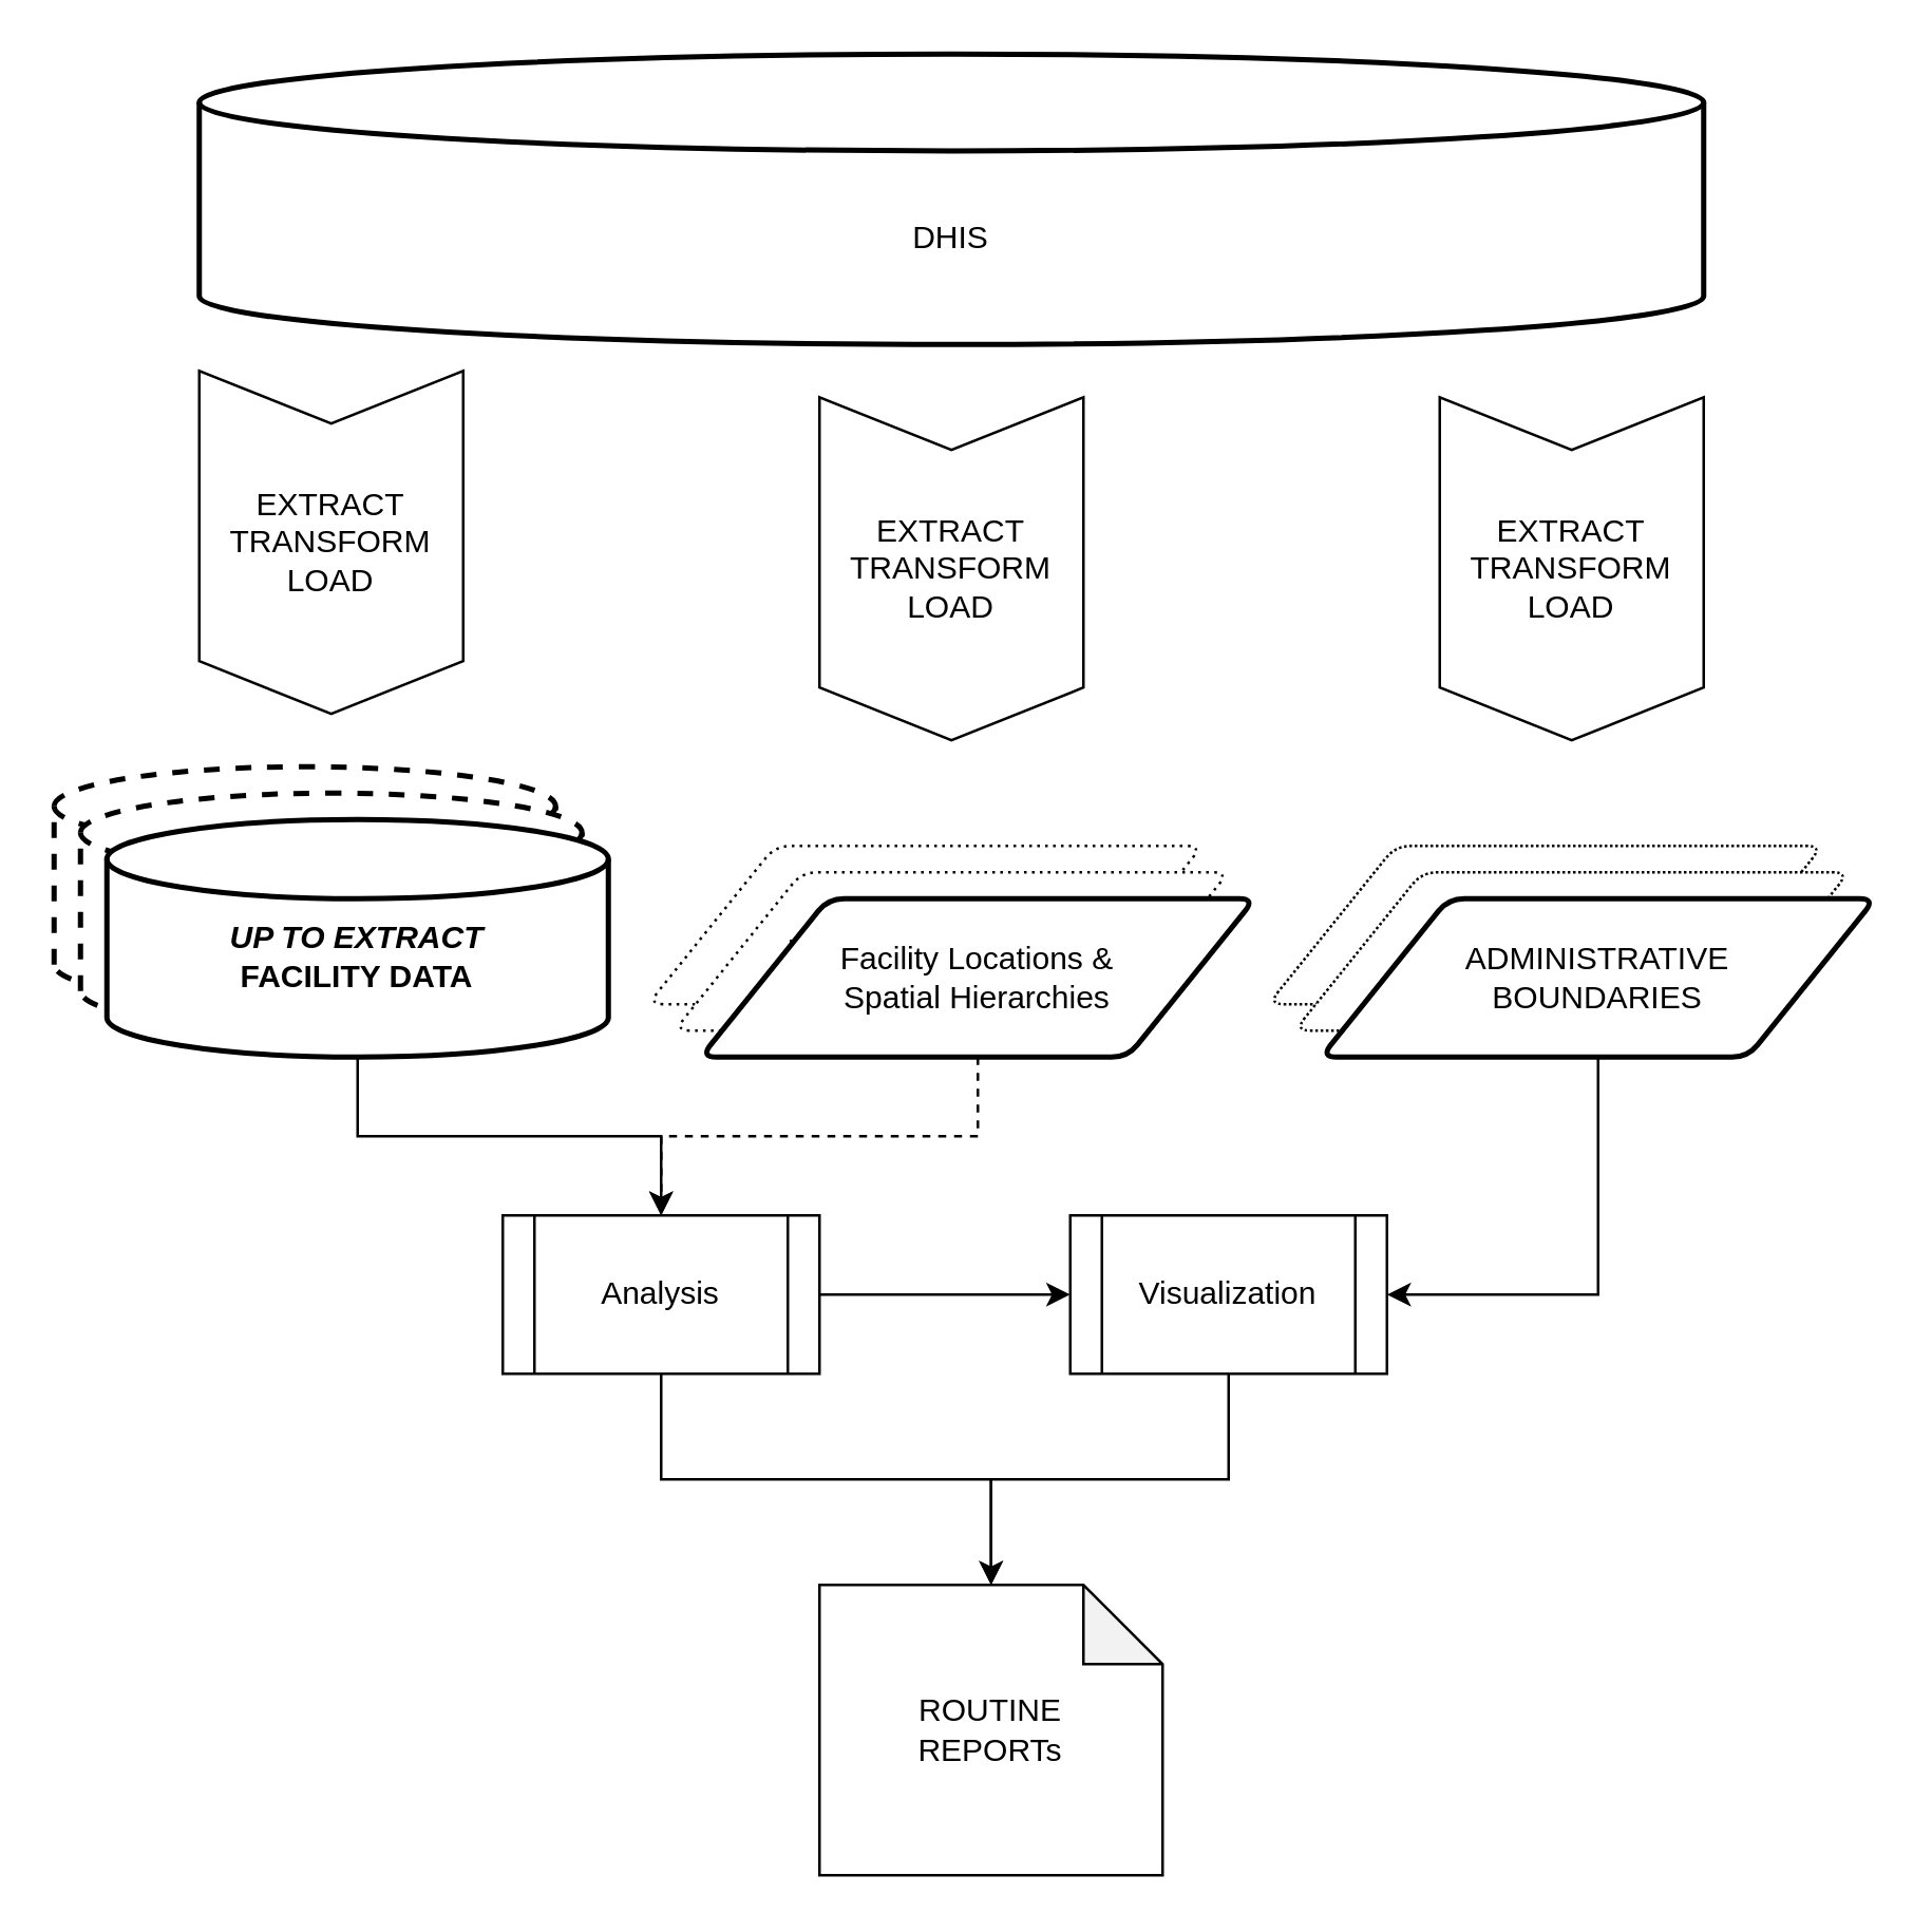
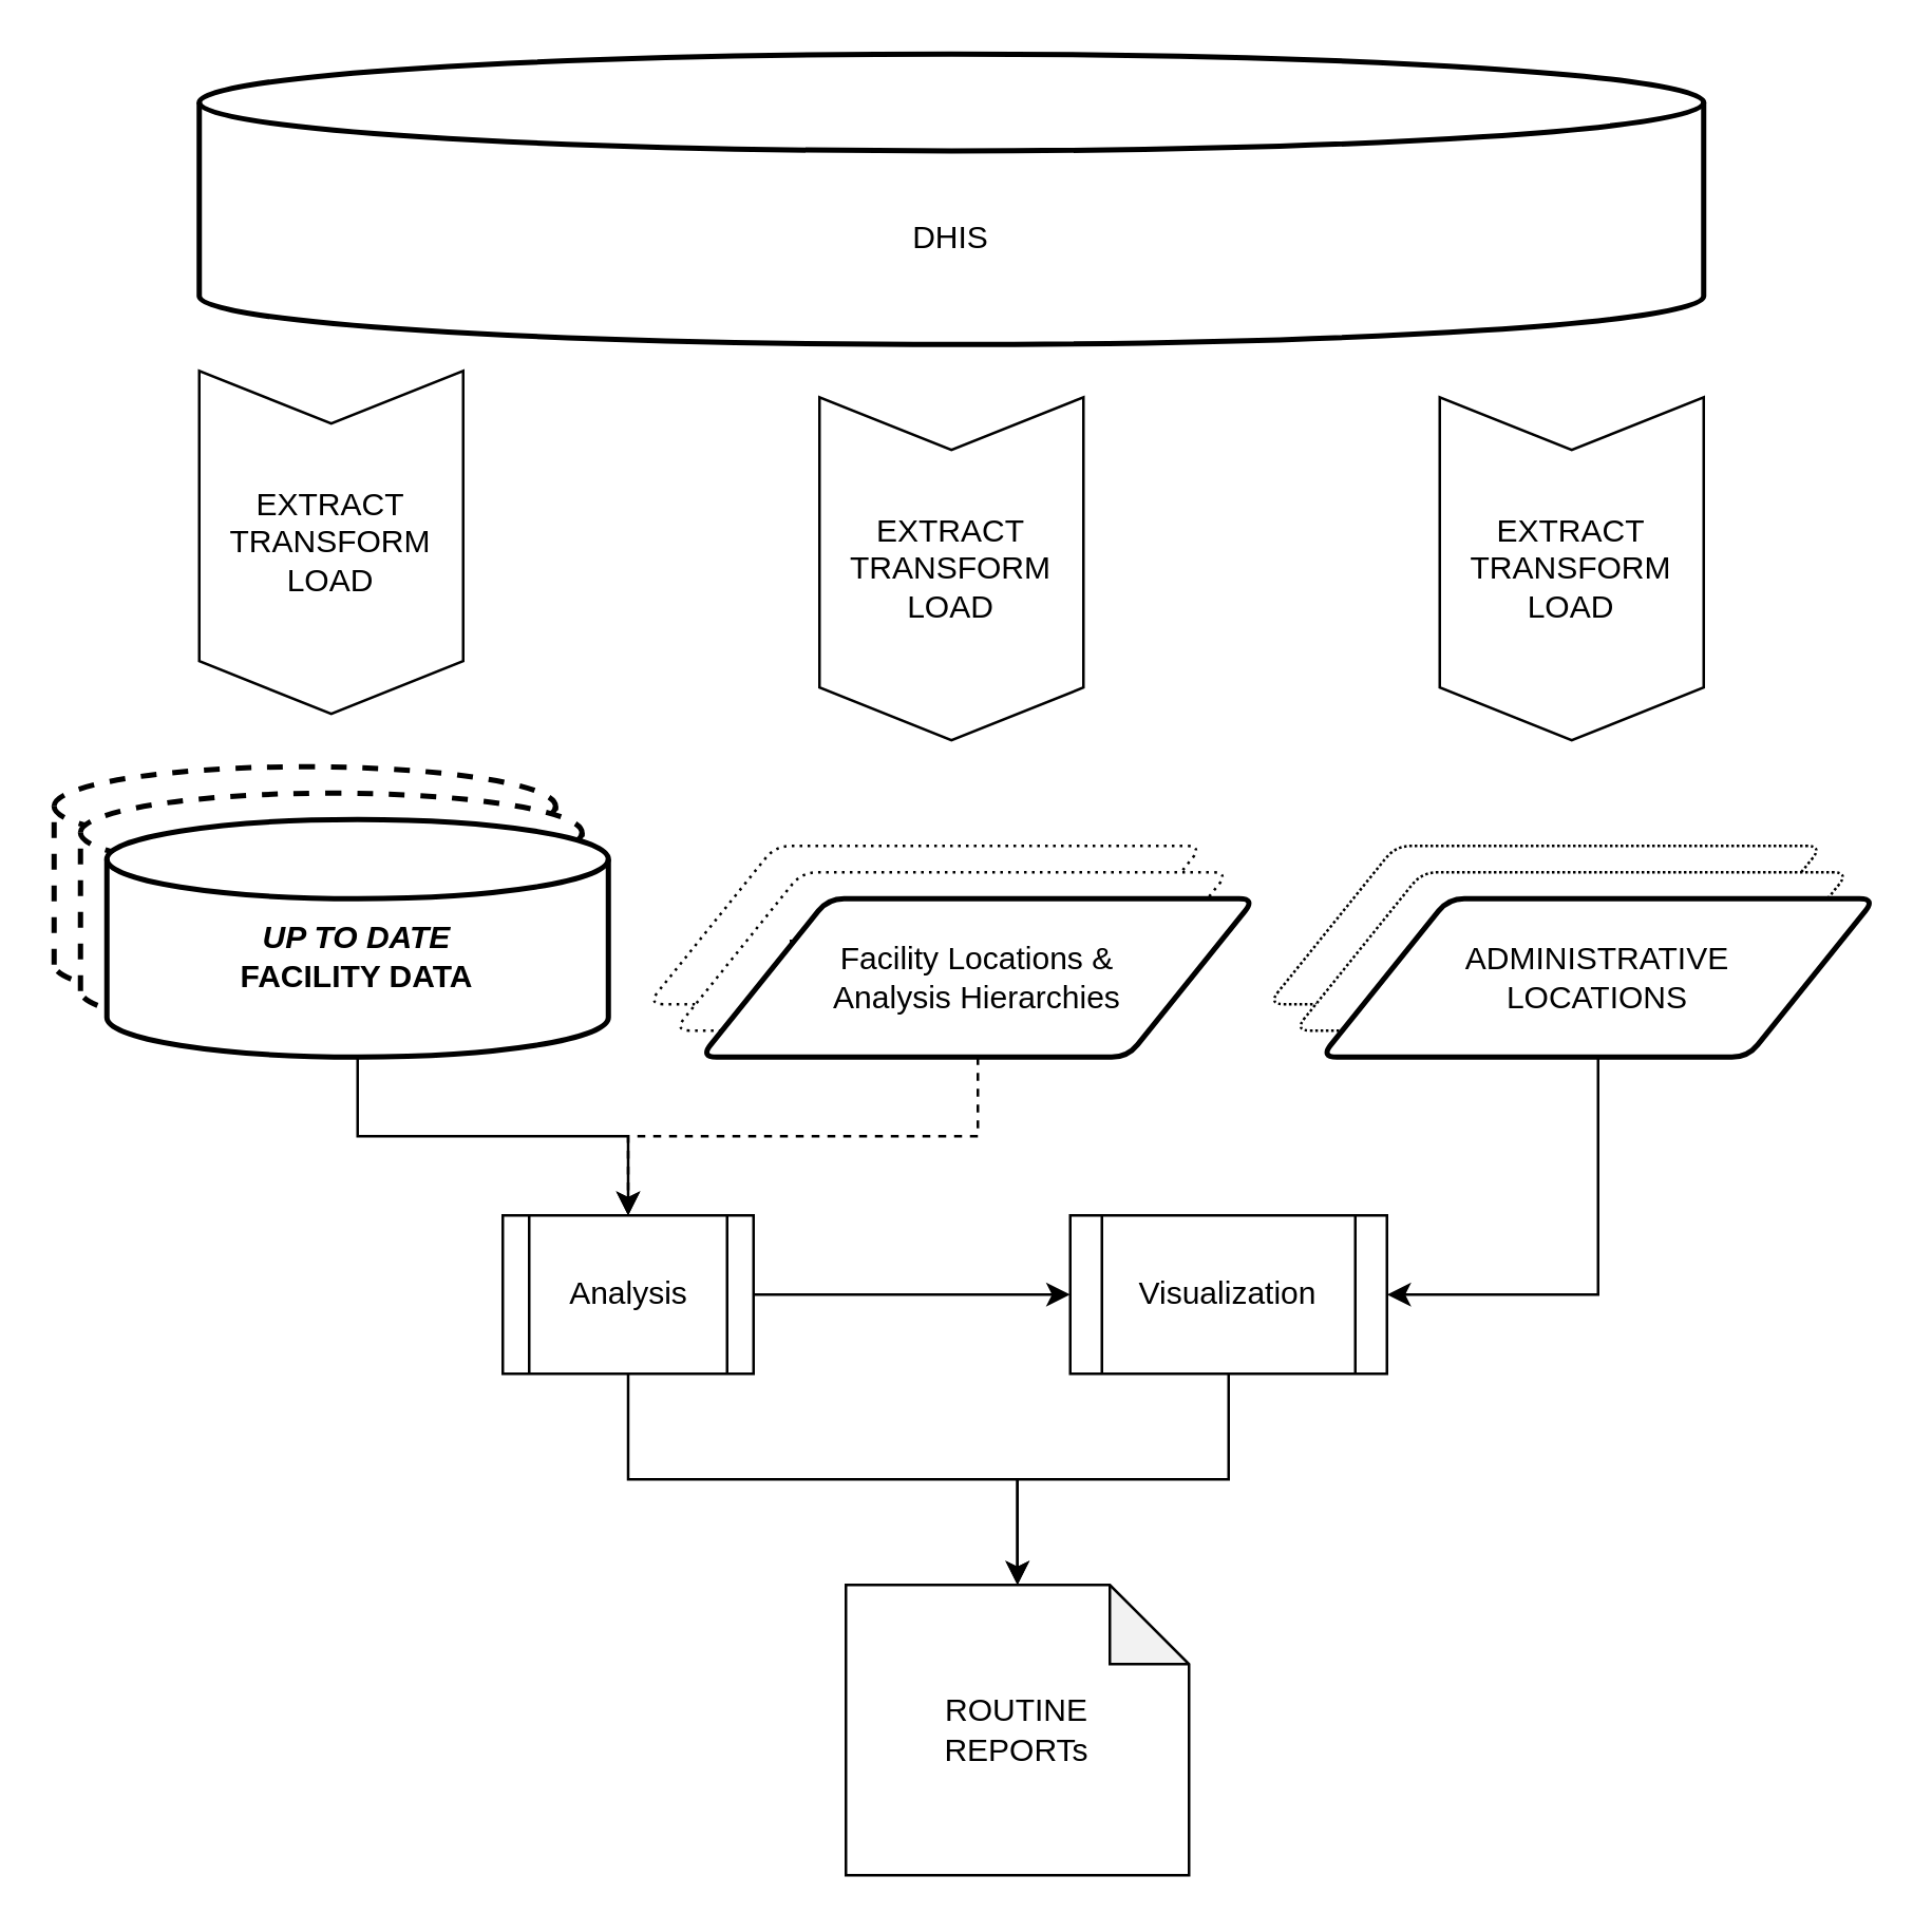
- <mxCell id="21" value="&lt;div&gt;&lt;b&gt;&lt;br&gt;&lt;/b&gt;&lt;/div&gt;&lt;b&gt;&lt;i&gt;UP TO EXTRACT&lt;/i&gt;&lt;/b&gt;&lt;div&gt;&lt;b&gt;FACILITY DATA&lt;/b&gt;&lt;/div&gt;" style="strokeWidth=2;html=1;shape=mxgraph.flowchart.database;whiteSpace=wrap;spacing=4;" parent="18" vertex="1"><mxGeometry x="20" y="20" width="190" height="90" as="geometry" /></mxCell>
+ <mxCell id="21" value="&lt;div&gt;&lt;b&gt;&lt;br&gt;&lt;/b&gt;&lt;/div&gt;&lt;b&gt;&lt;i&gt;UP TO DATE&lt;/i&gt;&lt;/b&gt;&lt;div&gt;&lt;b&gt;FACILITY DATA&lt;/b&gt;&lt;/div&gt;" style="strokeWidth=2;html=1;shape=mxgraph.flowchart.database;whiteSpace=wrap;spacing=4;" parent="18" vertex="1"><mxGeometry x="20" y="20" width="190" height="90" as="geometry" /></mxCell>
- <mxCell id="13" value="&lt;div&gt;Facility Locations &amp;amp;&lt;/div&gt;Spatial Hierarchies" style="shape=parallelogram;html=1;strokeWidth=2;perimeter=parallelogramPerimeter;whiteSpace=wrap;rounded=1;arcSize=12;size=0.23;" parent="10" vertex="1"><mxGeometry x="20" y="20" width="210" height="60" as="geometry" /></mxCell>
+ <mxCell id="13" value="&lt;div&gt;Facility Locations &amp;amp;&lt;/div&gt;Analysis Hierarchies" style="shape=parallelogram;html=1;strokeWidth=2;perimeter=parallelogramPerimeter;whiteSpace=wrap;rounded=1;arcSize=12;size=0.23;" parent="10" vertex="1"><mxGeometry x="20" y="20" width="210" height="60" as="geometry" /></mxCell>
- <mxCell id="17" value="ADMINISTRATIVE&lt;div&gt;BOUNDARIES&lt;/div&gt;" style="shape=parallelogram;html=1;strokeWidth=2;perimeter=parallelogramPerimeter;whiteSpace=wrap;rounded=1;arcSize=12;size=0.23;" parent="14" vertex="1"><mxGeometry x="20" y="20" width="210" height="60" as="geometry" /></mxCell>
+ <mxCell id="17" value="ADMINISTRATIVE&lt;div&gt;LOCATIONS&lt;/div&gt;" style="shape=parallelogram;html=1;strokeWidth=2;perimeter=parallelogramPerimeter;whiteSpace=wrap;rounded=1;arcSize=12;size=0.23;" parent="14" vertex="1"><mxGeometry x="20" y="20" width="210" height="60" as="geometry" /></mxCell>
- <mxCell id="5" value="&lt;div&gt;&lt;span style=&quot;background-color: initial;&quot;&gt;Analysis&lt;/span&gt;&lt;br&gt;&lt;/div&gt;" style="shape=process;whiteSpace=wrap;html=1;backgroundOutline=1;" parent="1" vertex="1"><mxGeometry x="190" y="460" width="120" height="60" as="geometry" /></mxCell>
+ <mxCell id="5" value="&lt;div&gt;&lt;span style=&quot;background-color: initial;&quot;&gt;Analysis&lt;/span&gt;&lt;br&gt;&lt;/div&gt;" style="shape=process;whiteSpace=wrap;html=1;backgroundOutline=1;" parent="1" vertex="1"><mxGeometry x="190" y="460" width="95" height="60" as="geometry" /></mxCell>
- <mxCell id="6" value="&lt;div&gt;ROUTINE&lt;/div&gt;&lt;div&gt;REPORTs&lt;/div&gt;" style="shape=note;whiteSpace=wrap;html=1;backgroundOutline=1;darkOpacity=0.05;" parent="1" vertex="1"><mxGeometry x="310" y="600" width="130" height="110" as="geometry" /></mxCell>
+ <mxCell id="6" value="&lt;div&gt;ROUTINE&lt;/div&gt;&lt;div&gt;REPORTs&lt;/div&gt;" style="shape=note;whiteSpace=wrap;html=1;backgroundOutline=1;darkOpacity=0.05;" parent="1" vertex="1"><mxGeometry x="320" y="600" width="130" height="110" as="geometry" /></mxCell>
